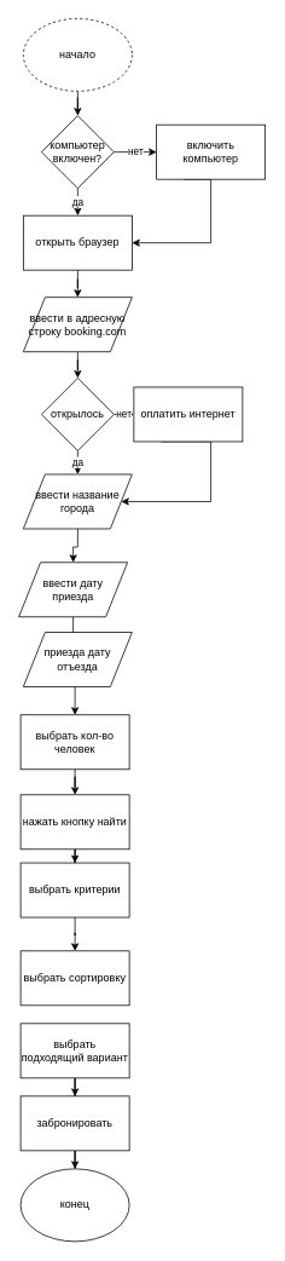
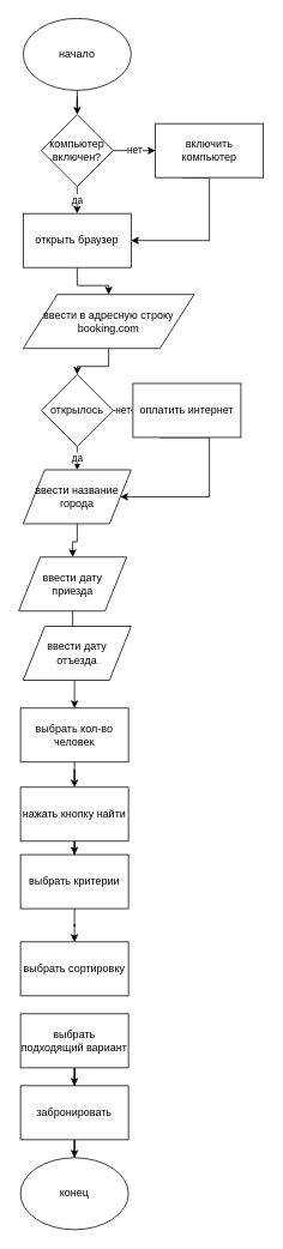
- <mxCell id="3" value="начало" style="ellipse;whiteSpace=wrap;html=1;dashed=1;" vertex="1" parent="1"><mxGeometry x="25" y="20" width="120" height="80" as="geometry" /></mxCell>
+ <mxCell id="3" value="начало" style="ellipse;whiteSpace=wrap;html=1;" vertex="1" parent="1"><mxGeometry x="25" y="20" width="120" height="80" as="geometry" /></mxCell>
- <mxCell id="12" value="ввести в адресную строку booking.com" style="shape=parallelogram;perimeter=parallelogramPerimeter;whiteSpace=wrap;html=1;verticalAlign=middle;" vertex="1" parent="1"><mxGeometry x="25" y="327" width="120" height="60" as="geometry" /></mxCell>
+ <mxCell id="12" value="ввести в адресную строку booking.com" style="shape=parallelogram;perimeter=parallelogramPerimeter;whiteSpace=wrap;html=1;verticalAlign=middle;" vertex="1" parent="1"><mxGeometry x="25" y="327" width="190" height="60" as="geometry" /></mxCell>
- <mxCell id="18" value="&lt;div&gt;приезда дату &lt;br&gt;&lt;/div&gt;&lt;div&gt;отъезда&lt;br&gt;&lt;/div&gt;" style="shape=parallelogram;perimeter=parallelogramPerimeter;whiteSpace=wrap;html=1;verticalAlign=middle;" vertex="1" parent="1"><mxGeometry x="25" y="696" width="120" height="60" as="geometry" /></mxCell>
+ <mxCell id="18" value="&lt;div&gt;ввести дату &lt;br&gt;&lt;/div&gt;&lt;div&gt;отъезда&lt;br&gt;&lt;/div&gt;" style="shape=parallelogram;perimeter=parallelogramPerimeter;whiteSpace=wrap;html=1;verticalAlign=middle;" vertex="1" parent="1"><mxGeometry x="25" y="696" width="120" height="60" as="geometry" /></mxCell>
